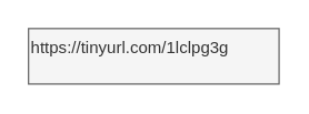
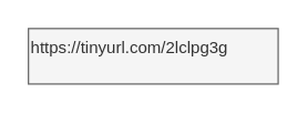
- <mxCell id="2" value="https://tinyurl.com/1lclpg3g" style="text;whiteSpace=wrap;html=1;fillColor=#f5f5f5;fontColor=#333333;strokeColor=#666666;" vertex="1" parent="1"><mxGeometry x="20" y="20" width="180" height="40" as="geometry" /></mxCell>
+ <mxCell id="2" value="https://tinyurl.com/2lclpg3g" style="text;whiteSpace=wrap;html=1;fillColor=#f5f5f5;fontColor=#333333;strokeColor=#666666;" vertex="1" parent="1"><mxGeometry x="20" y="20" width="180" height="40" as="geometry" /></mxCell>
